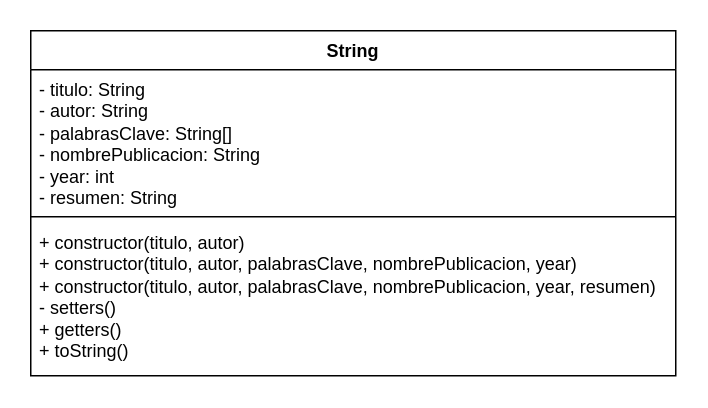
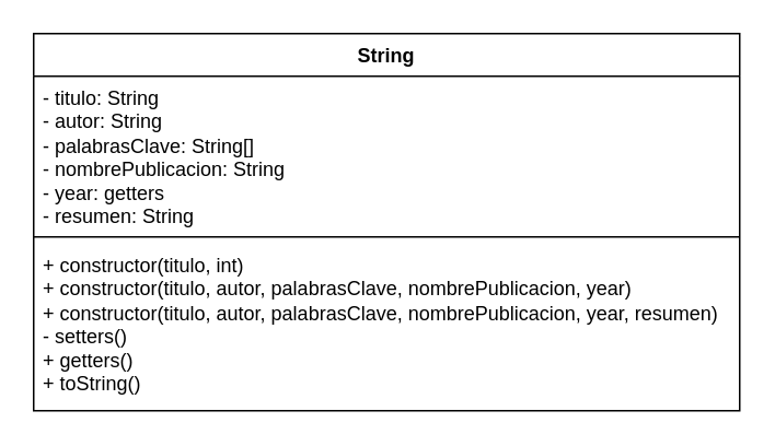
- <mxCell id="3" value="- titulo: String&lt;br&gt;- autor: String&lt;br&gt;- palabrasClave: String[]&lt;br&gt;- nombrePublicacion: String&lt;br&gt;- year: int&lt;br&gt;- resumen: String" style="text;strokeColor=none;fillColor=none;align=left;verticalAlign=top;spacingLeft=4;spacingRight=4;overflow=hidden;rotatable=0;points=[[0,0.5],[1,0.5]];portConstraint=eastwest;whiteSpace=wrap;html=1;" vertex="1" parent="2"><mxGeometry y="26" width="430" height="94" as="geometry" /></mxCell>
+ <mxCell id="3" value="- titulo: String&lt;br&gt;- autor: String&lt;br&gt;- palabrasClave: String[]&lt;br&gt;- nombrePublicacion: String&lt;br&gt;- year: getters&lt;br&gt;- resumen: String" style="text;strokeColor=none;fillColor=none;align=left;verticalAlign=top;spacingLeft=4;spacingRight=4;overflow=hidden;rotatable=0;points=[[0,0.5],[1,0.5]];portConstraint=eastwest;whiteSpace=wrap;html=1;" vertex="1" parent="2"><mxGeometry y="26" width="430" height="94" as="geometry" /></mxCell>
- <mxCell id="5" value="+ constructor(titulo, autor)&lt;br&gt;+ constructor(titulo, autor, palabrasClave, nombrePublicacion, year)&lt;br&gt;+ constructor(titulo, autor, palabrasClave, nombrePublicacion, year, resumen)&lt;br&gt;- setters()&lt;br&gt;+ getters()&lt;br&gt;+ toString()" style="text;strokeColor=none;fillColor=none;align=left;verticalAlign=top;spacingLeft=4;spacingRight=4;overflow=hidden;rotatable=0;points=[[0,0.5],[1,0.5]];portConstraint=eastwest;whiteSpace=wrap;html=1;" vertex="1" parent="2"><mxGeometry y="128" width="430" height="102" as="geometry" /></mxCell>
+ <mxCell id="5" value="+ constructor(titulo, int)&lt;br&gt;+ constructor(titulo, autor, palabrasClave, nombrePublicacion, year)&lt;br&gt;+ constructor(titulo, autor, palabrasClave, nombrePublicacion, year, resumen)&lt;br&gt;- setters()&lt;br&gt;+ getters()&lt;br&gt;+ toString()" style="text;strokeColor=none;fillColor=none;align=left;verticalAlign=top;spacingLeft=4;spacingRight=4;overflow=hidden;rotatable=0;points=[[0,0.5],[1,0.5]];portConstraint=eastwest;whiteSpace=wrap;html=1;" vertex="1" parent="2"><mxGeometry y="128" width="430" height="102" as="geometry" /></mxCell>
